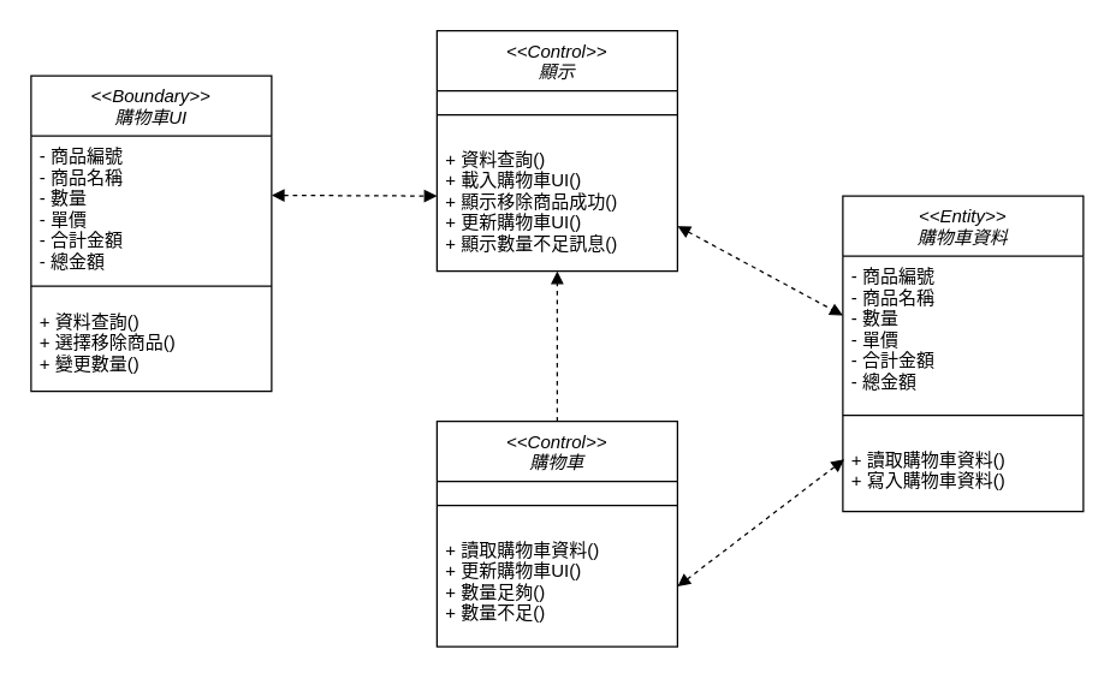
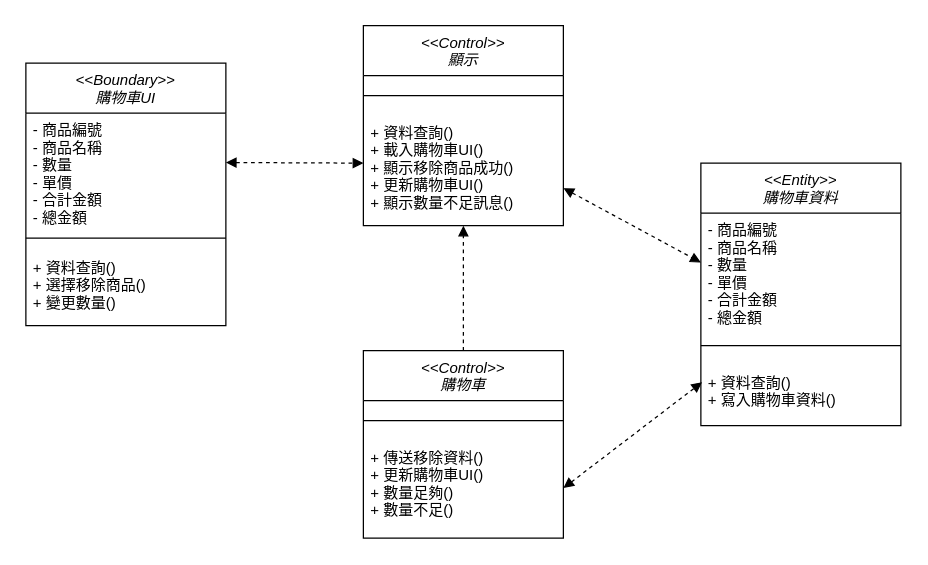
- <mxCell id="15" value="+ 讀取購物車資料()&#10;+ 寫入購物車資料()" style="text;align=left;verticalAlign=top;spacingLeft=4;spacingRight=4;overflow=hidden;rotatable=0;points=[[0,0.5],[1,0.5]];portConstraint=eastwest;rounded=0;shadow=0;html=0;" parent="12" vertex="1"><mxGeometry y="162" width="160" height="48" as="geometry" /></mxCell>
+ <mxCell id="15" value="+ 資料查詢()&#10;+ 寫入購物車資料()" style="text;align=left;verticalAlign=top;spacingLeft=4;spacingRight=4;overflow=hidden;rotatable=0;points=[[0,0.5],[1,0.5]];portConstraint=eastwest;rounded=0;shadow=0;html=0;" parent="12" vertex="1"><mxGeometry y="162" width="160" height="48" as="geometry" /></mxCell>
- <mxCell id="11" value="+ 讀取購物車資料()&#10;+ 更新購物車UI()&#10;+ 數量足夠()&#10;+ 數量不足()" style="text;align=left;verticalAlign=top;spacingLeft=4;spacingRight=4;overflow=hidden;rotatable=0;points=[[0,0.5],[1,0.5]];portConstraint=eastwest;rounded=0;shadow=0;html=0;" parent="9" vertex="1"><mxGeometry y="72" width="160" height="78" as="geometry" /></mxCell>
+ <mxCell id="11" value="+ 傳送移除資料()&#10;+ 更新購物車UI()&#10;+ 數量足夠()&#10;+ 數量不足()" style="text;align=left;verticalAlign=top;spacingLeft=4;spacingRight=4;overflow=hidden;rotatable=0;points=[[0,0.5],[1,0.5]];portConstraint=eastwest;rounded=0;shadow=0;html=0;" parent="9" vertex="1"><mxGeometry y="72" width="160" height="78" as="geometry" /></mxCell>
